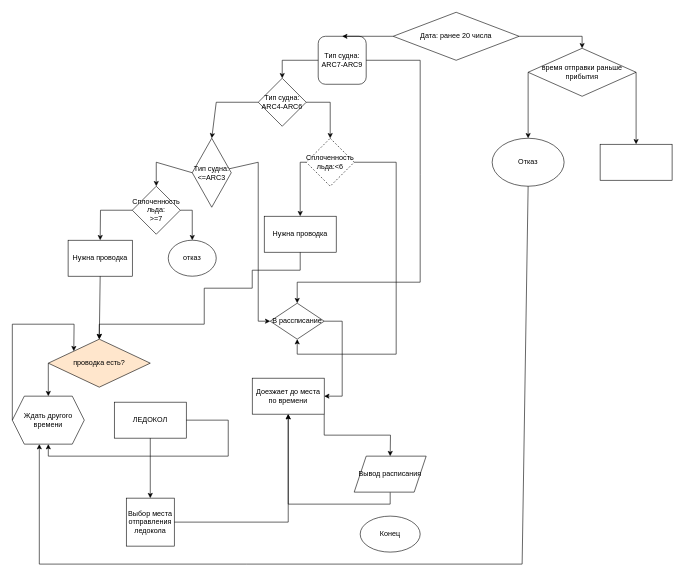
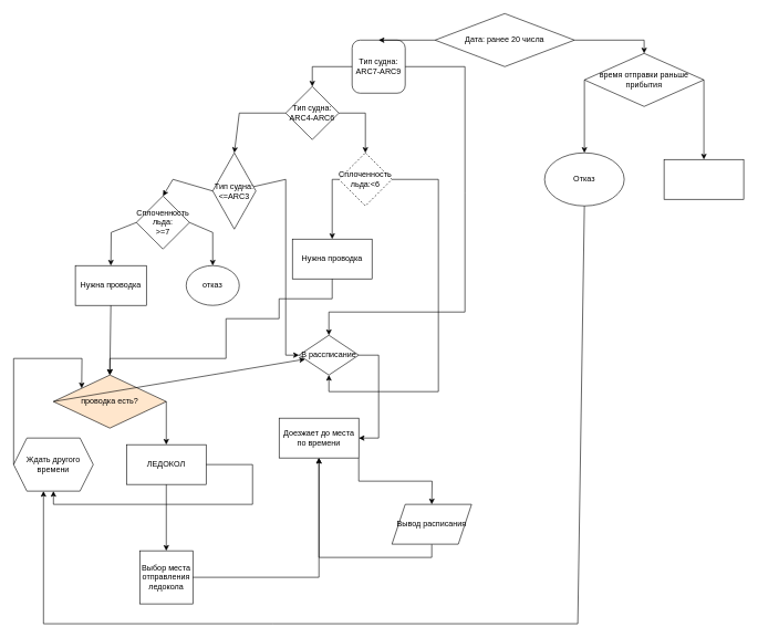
- <mxCell id="10" value="Сплоченность льда:&lt;br&gt;&amp;gt;=7" style="rhombus;whiteSpace=wrap;html=1;" parent="1" vertex="1"><mxGeometry x="220" y="310" width="80" height="80" as="geometry" /></mxCell>
+ <mxCell id="10" value="Сплоченность льда:&lt;br&gt;&amp;gt;=7" style="rhombus;whiteSpace=wrap;html=1;" parent="1" vertex="1"><mxGeometry x="205" y="295" width="80" height="80" as="geometry" /></mxCell>
- <mxCell id="41" value="" style="endArrow=classic;html=1;rounded=0;exitX=0;exitY=0.5;exitDx=0;exitDy=0;entryX=0.5;entryY=0;entryDx=0;entryDy=0;" parent="1" source="28" target="36" edge="1"><mxGeometry width="50" height="50" relative="1" as="geometry"><mxPoint x="10" y="590" as="sourcePoint" /><mxPoint x="60" y="540" as="targetPoint" /></mxGeometry></mxCell>
+ <mxCell id="41" value="" style="endArrow=classic;html=1;rounded=0;exitX=0;exitY=0.5;exitDx=0;exitDy=0;" parent="1" source="28" target="6" edge="1"><mxGeometry width="50" height="50" relative="1" as="geometry"><mxPoint x="10" y="590" as="sourcePoint" /><mxPoint x="60" y="540" as="targetPoint" /></mxGeometry></mxCell>
+ <mxCell id="40" value="" style="endArrow=classic;html=1;rounded=0;exitX=1;exitY=0.5;exitDx=0;exitDy=0;" parent="1" source="28" target="37" edge="1"><mxGeometry width="50" height="50" relative="1" as="geometry"><mxPoint x="250" y="610" as="sourcePoint" /><mxPoint x="290" y="645" as="targetPoint" /></mxGeometry></mxCell>
- <mxCell id="47" value="Конец" style="ellipse;whiteSpace=wrap;html=1;" vertex="1" parent="1"><mxGeometry x="600" y="860" width="100" height="60" as="geometry" /></mxCell>
